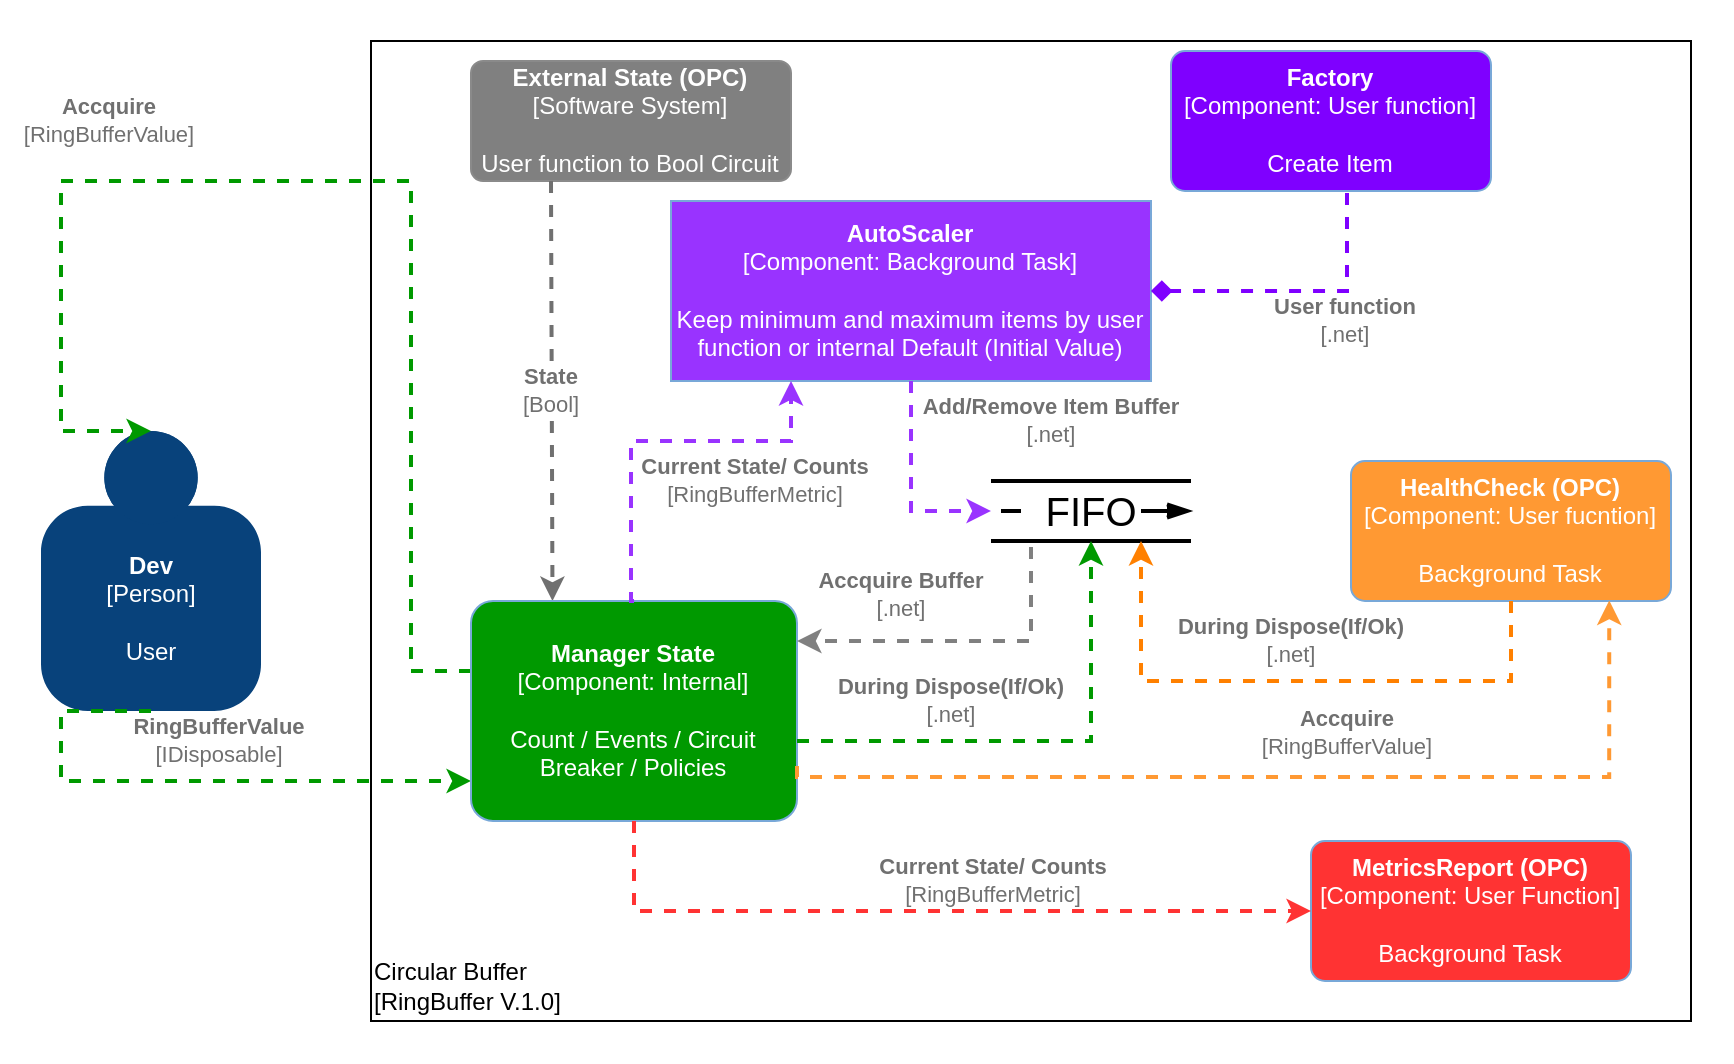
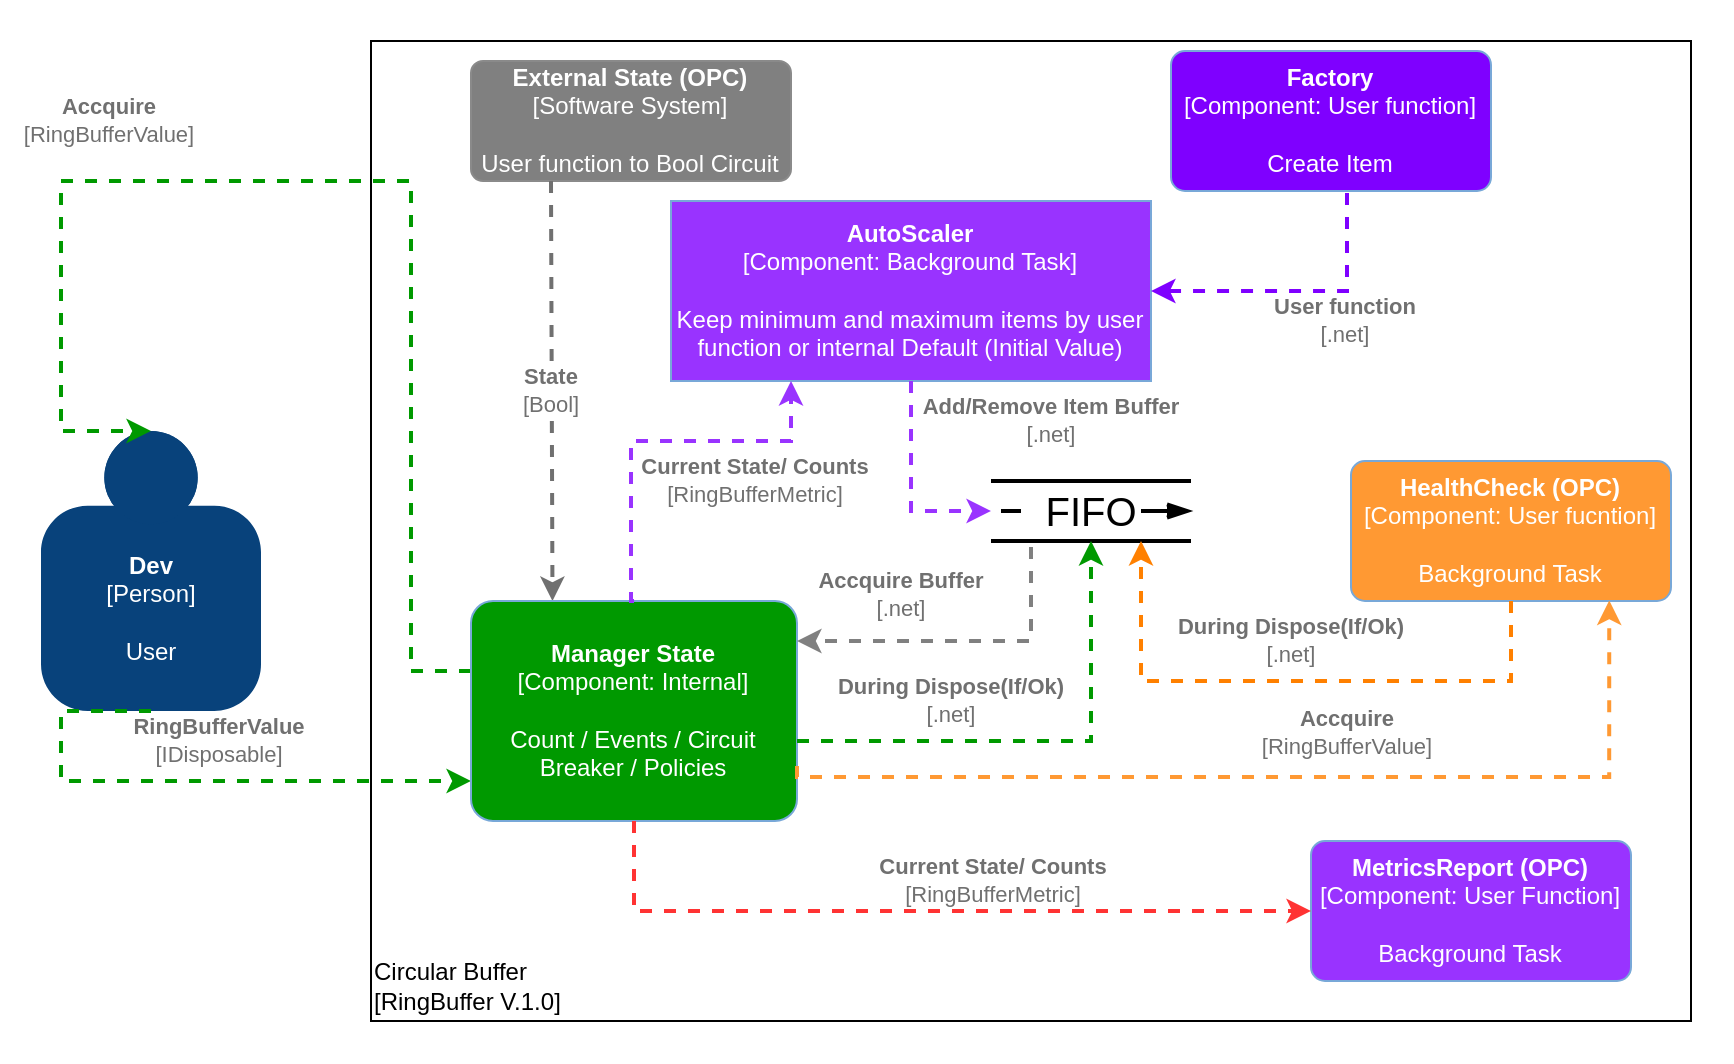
- <mxCell id="21" value="&lt;div style=&quot;text-align: left&quot;&gt;&lt;div style=&quot;text-align: center&quot;&gt;&lt;b&gt;User function&lt;/b&gt;&lt;/div&gt;&lt;div style=&quot;text-align: center&quot;&gt;[.net]&lt;/div&gt;&lt;/div&gt;" style="edgeStyle=orthogonalEdgeStyle;rounded=0;html=1;entryX=1;entryY=0.5;jettySize=auto;orthogonalLoop=1;strokeColor=#7F00FF;strokeWidth=2;fontColor=#707070;jumpStyle=none;dashed=1;metaEdit=1;metaData={&quot;c4Type&quot;:{&quot;editable&quot;:false}};fillColor=#FF3333;exitX=0.55;exitY=1.014;exitDx=0;exitDy=0;exitPerimeter=0;entryDx=0;entryDy=0;entryPerimeter=0;endArrow=diamond;" edge="1" parent="1" source="7" target="6"><mxGeometry x="-0.316" y="15" width="160" relative="1" as="geometry"><mxPoint x="645" y="150" as="sourcePoint" /><mxPoint x="805" y="150" as="targetPoint" /><mxPoint as="offset" /></mxGeometry></mxCell>
+ <mxCell id="21" value="&lt;div style=&quot;text-align: left&quot;&gt;&lt;div style=&quot;text-align: center&quot;&gt;&lt;b&gt;User function&lt;/b&gt;&lt;/div&gt;&lt;div style=&quot;text-align: center&quot;&gt;[.net]&lt;/div&gt;&lt;/div&gt;" style="edgeStyle=orthogonalEdgeStyle;rounded=0;html=1;entryX=1;entryY=0.5;jettySize=auto;orthogonalLoop=1;strokeColor=#7F00FF;strokeWidth=2;fontColor=#707070;jumpStyle=none;dashed=1;metaEdit=1;metaData={&quot;c4Type&quot;:{&quot;editable&quot;:false}};fillColor=#FF3333;exitX=0.55;exitY=1.014;exitDx=0;exitDy=0;exitPerimeter=0;entryDx=0;entryDy=0;entryPerimeter=0;" edge="1" parent="1" source="7" target="6"><mxGeometry x="-0.316" y="15" width="160" relative="1" as="geometry"><mxPoint x="645" y="150" as="sourcePoint" /><mxPoint x="805" y="150" as="targetPoint" /><mxPoint as="offset" /></mxGeometry></mxCell>
- <mxCell id="9" value="&lt;b&gt;MetricsReport (OPC)&lt;/b&gt;&lt;div&gt;[Component: User Function]&lt;/div&gt;&lt;br&gt;&lt;div&gt;Background Task&lt;/div&gt;" style="rounded=1;whiteSpace=wrap;html=1;labelBackgroundColor=none;fillColor=#FF3333;fontColor=#ffffff;align=center;arcSize=10;strokeColor=#78A8D8;metaEdit=1;metaData={&quot;c4Type&quot;:{&quot;editable&quot;:false}};points=[[0.25,0,0],[0.5,0,0],[0.75,0,0],[1,0.25,0],[1,0.5,0],[1,0.75,0],[0.75,1,0],[0.5,1,0],[0.25,1,0],[0,0.75,0],[0,0.5,0],[0,0.25,0]];" parent="1" vertex="1"><mxGeometry x="655" y="420" width="160" height="70" as="geometry" /></mxCell>
+ <mxCell id="9" value="&lt;b&gt;MetricsReport (OPC)&lt;/b&gt;&lt;div&gt;[Component: User Function]&lt;/div&gt;&lt;br&gt;&lt;div&gt;Background Task&lt;/div&gt;" style="rounded=1;whiteSpace=wrap;html=1;labelBackgroundColor=none;fillColor=#9933ff;fontColor=#ffffff;align=center;arcSize=10;strokeColor=#78A8D8;metaEdit=1;metaData={&quot;c4Type&quot;:{&quot;editable&quot;:false}};points=[[0.25,0,0],[0.5,0,0],[0.75,0,0],[1,0.25,0],[1,0.5,0],[1,0.75,0],[0.75,1,0],[0.5,1,0],[0.25,1,0],[0,0.75,0],[0,0.5,0],[0,0.25,0]];" parent="1" vertex="1"><mxGeometry x="655" y="420" width="160" height="70" as="geometry" /></mxCell>
